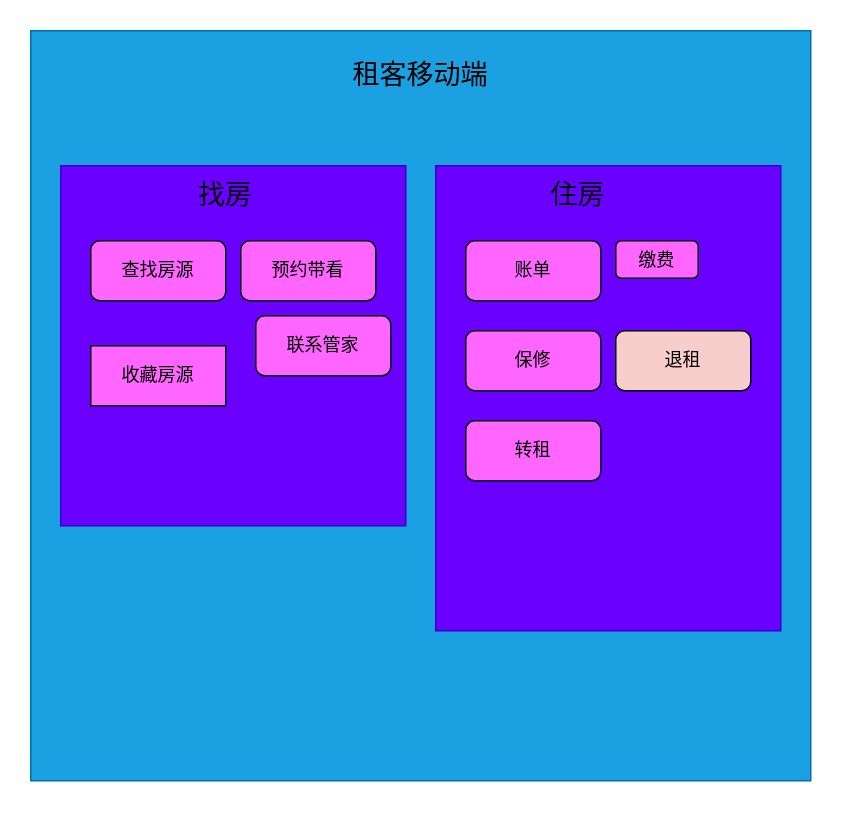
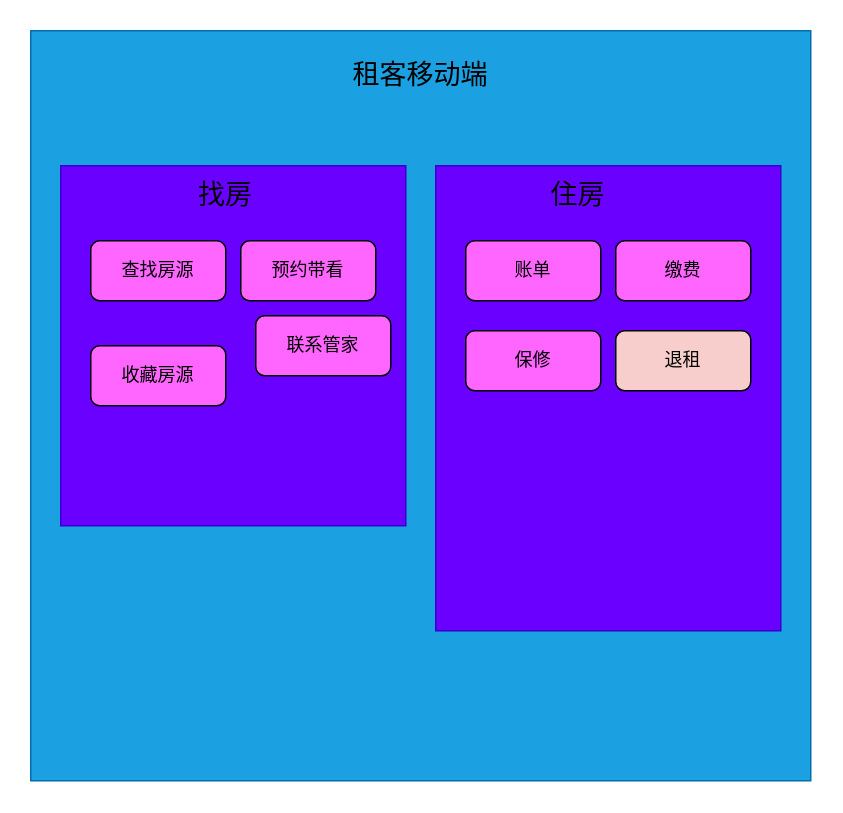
- <mxCell id="13" value="缴费" style="rounded=1;whiteSpace=wrap;html=1;fillColor=#FF66FF;" vertex="1" parent="1"><mxGeometry x="410" y="160" width="55" height="25" as="geometry" /></mxCell>
+ <mxCell id="13" value="缴费" style="rounded=1;whiteSpace=wrap;html=1;fillColor=#FF66FF;" vertex="1" parent="1"><mxGeometry x="410" y="160" width="90" height="40" as="geometry" /></mxCell>
- <mxCell id="10" value="收藏房源" style="whiteSpace=wrap;html=1;fillColor=#FF66FF;rounded=0;" vertex="1" parent="1"><mxGeometry x="60" y="230" width="90" height="40" as="geometry" /></mxCell>
+ <mxCell id="10" value="收藏房源" style="rounded=1;whiteSpace=wrap;html=1;fillColor=#FF66FF;" vertex="1" parent="1"><mxGeometry x="60" y="230" width="90" height="40" as="geometry" /></mxCell>
- <mxCell id="16" value="转租" style="rounded=1;whiteSpace=wrap;html=1;fillColor=#FF66FF;" vertex="1" parent="1"><mxGeometry x="310" y="280" width="90" height="40" as="geometry" /></mxCell>
